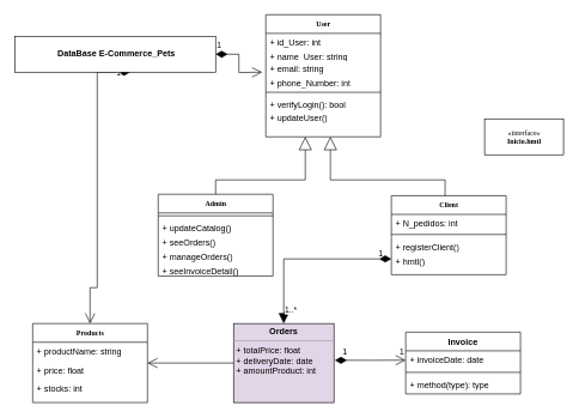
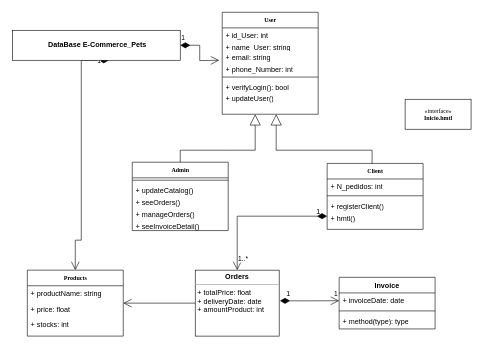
- <mxCell id="35" value="1..*" style="endArrow=block;html=1;endSize=12;startArrow=diamondThin;startSize=14;startFill=1;edgeStyle=orthogonalEdgeStyle;align=left;verticalAlign=bottom;rounded=0;entryX=0.5;entryY=0;entryDx=0;entryDy=0;exitX=0;exitY=0.5;exitDx=0;exitDy=0;" edge="1" parent="1" source="22" target="29"><mxGeometry x="0.917" relative="1" as="geometry"><mxPoint x="205" y="520" as="sourcePoint" /><mxPoint x="275" y="430" as="targetPoint" /><mxPoint as="offset" /></mxGeometry></mxCell>
+ <mxCell id="35" value="1..*" style="endArrow=open;html=1;endSize=12;startArrow=diamondThin;startSize=14;startFill=1;edgeStyle=orthogonalEdgeStyle;align=left;verticalAlign=bottom;rounded=0;entryX=0.5;entryY=0;entryDx=0;entryDy=0;exitX=0;exitY=0.5;exitDx=0;exitDy=0;" edge="1" parent="1" source="22" target="29"><mxGeometry x="0.917" relative="1" as="geometry"><mxPoint x="205" y="520" as="sourcePoint" /><mxPoint x="275" y="430" as="targetPoint" /><mxPoint as="offset" /></mxGeometry></mxCell>
- <mxCell id="29" value="&lt;p style=&quot;margin:0px;margin-top:4px;text-align:center;&quot;&gt;&lt;b&gt;Orders&lt;/b&gt;&lt;/p&gt;&lt;hr size=&quot;1&quot;&gt;&lt;p style=&quot;margin:0px;margin-left:4px;&quot;&gt;+ totalPrice: float&lt;/p&gt;&lt;p style=&quot;margin:0px;margin-left:4px;&quot;&gt;+ deliveryDate: date&lt;/p&gt;&lt;p style=&quot;margin:0px;margin-left:4px;&quot;&gt;+ amountProduct: int&lt;/p&gt;" style="verticalAlign=top;align=left;overflow=fill;fontSize=12;fontFamily=Helvetica;html=1;whiteSpace=wrap;fillColor=#e1d5e7;" vertex="1" parent="1"><mxGeometry x="325" y="450" width="140" height="110" as="geometry" /></mxCell>
+ <mxCell id="29" value="&lt;p style=&quot;margin:0px;margin-top:4px;text-align:center;&quot;&gt;&lt;b&gt;Orders&lt;/b&gt;&lt;/p&gt;&lt;hr size=&quot;1&quot;&gt;&lt;p style=&quot;margin:0px;margin-left:4px;&quot;&gt;+ totalPrice: float&lt;/p&gt;&lt;p style=&quot;margin:0px;margin-left:4px;&quot;&gt;+ deliveryDate: date&lt;/p&gt;&lt;p style=&quot;margin:0px;margin-left:4px;&quot;&gt;+ amountProduct: int&lt;/p&gt;" style="verticalAlign=top;align=left;overflow=fill;fontSize=12;fontFamily=Helvetica;html=1;whiteSpace=wrap;" vertex="1" parent="1"><mxGeometry x="325" y="450" width="140" height="110" as="geometry" /></mxCell>
